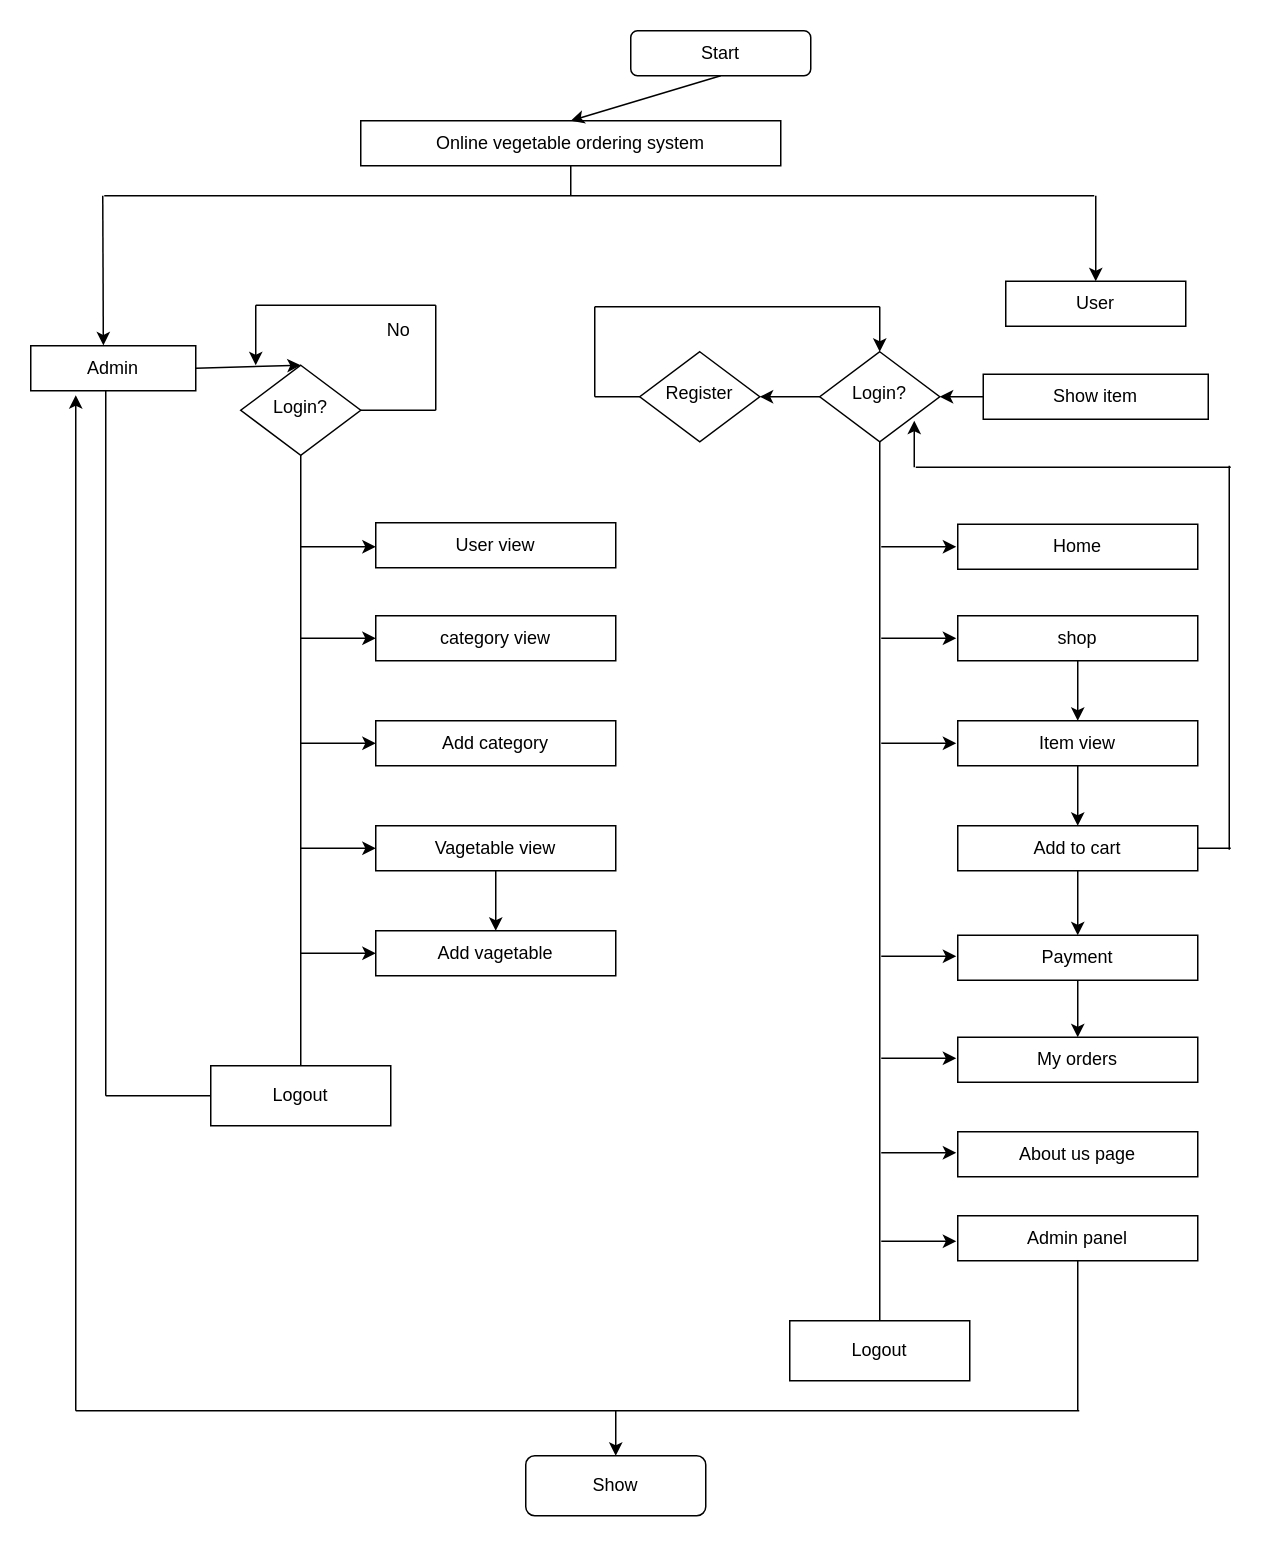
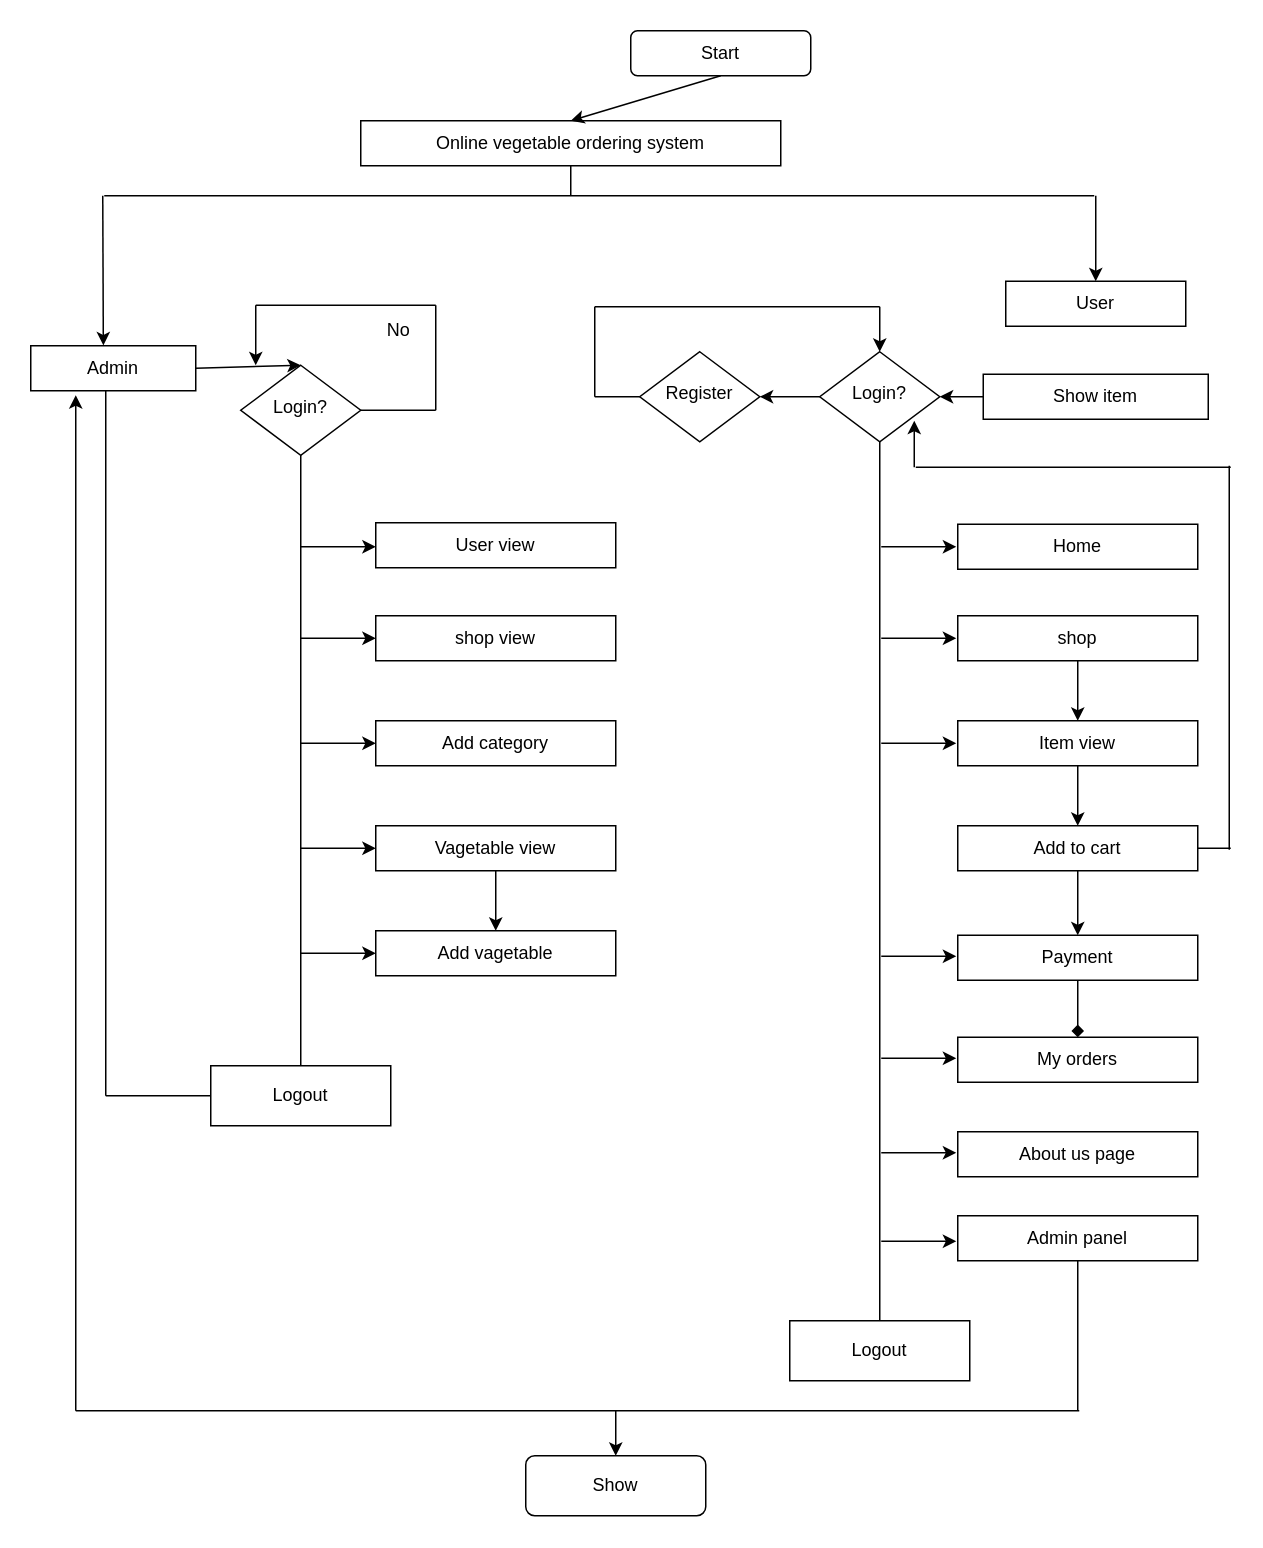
- <mxCell id="35" value="category view" style="rounded=0;whiteSpace=wrap;html=1;" parent="1" vertex="1"><mxGeometry x="250" y="410" width="160" height="30" as="geometry" /></mxCell>
+ <mxCell id="35" value="shop view" style="rounded=0;whiteSpace=wrap;html=1;" parent="1" vertex="1"><mxGeometry x="250" y="410" width="160" height="30" as="geometry" /></mxCell>
- <mxCell id="70" value="" style="endArrow=classic;html=1;exitX=0.5;exitY=1;exitDx=0;exitDy=0;entryX=0.5;entryY=0;entryDx=0;entryDy=0;" parent="1" source="48" target="58" edge="1"><mxGeometry width="50" height="50" relative="1" as="geometry"><mxPoint x="430" y="650" as="sourcePoint" /><mxPoint x="480" y="600" as="targetPoint" /></mxGeometry></mxCell>
+ <mxCell id="70" value="" style="endArrow=diamond;html=1;exitX=0.5;exitY=1;exitDx=0;exitDy=0;entryX=0.5;entryY=0;entryDx=0;entryDy=0;" parent="1" source="48" target="58" edge="1"><mxGeometry width="50" height="50" relative="1" as="geometry"><mxPoint x="430" y="650" as="sourcePoint" /><mxPoint x="480" y="600" as="targetPoint" /></mxGeometry></mxCell>
